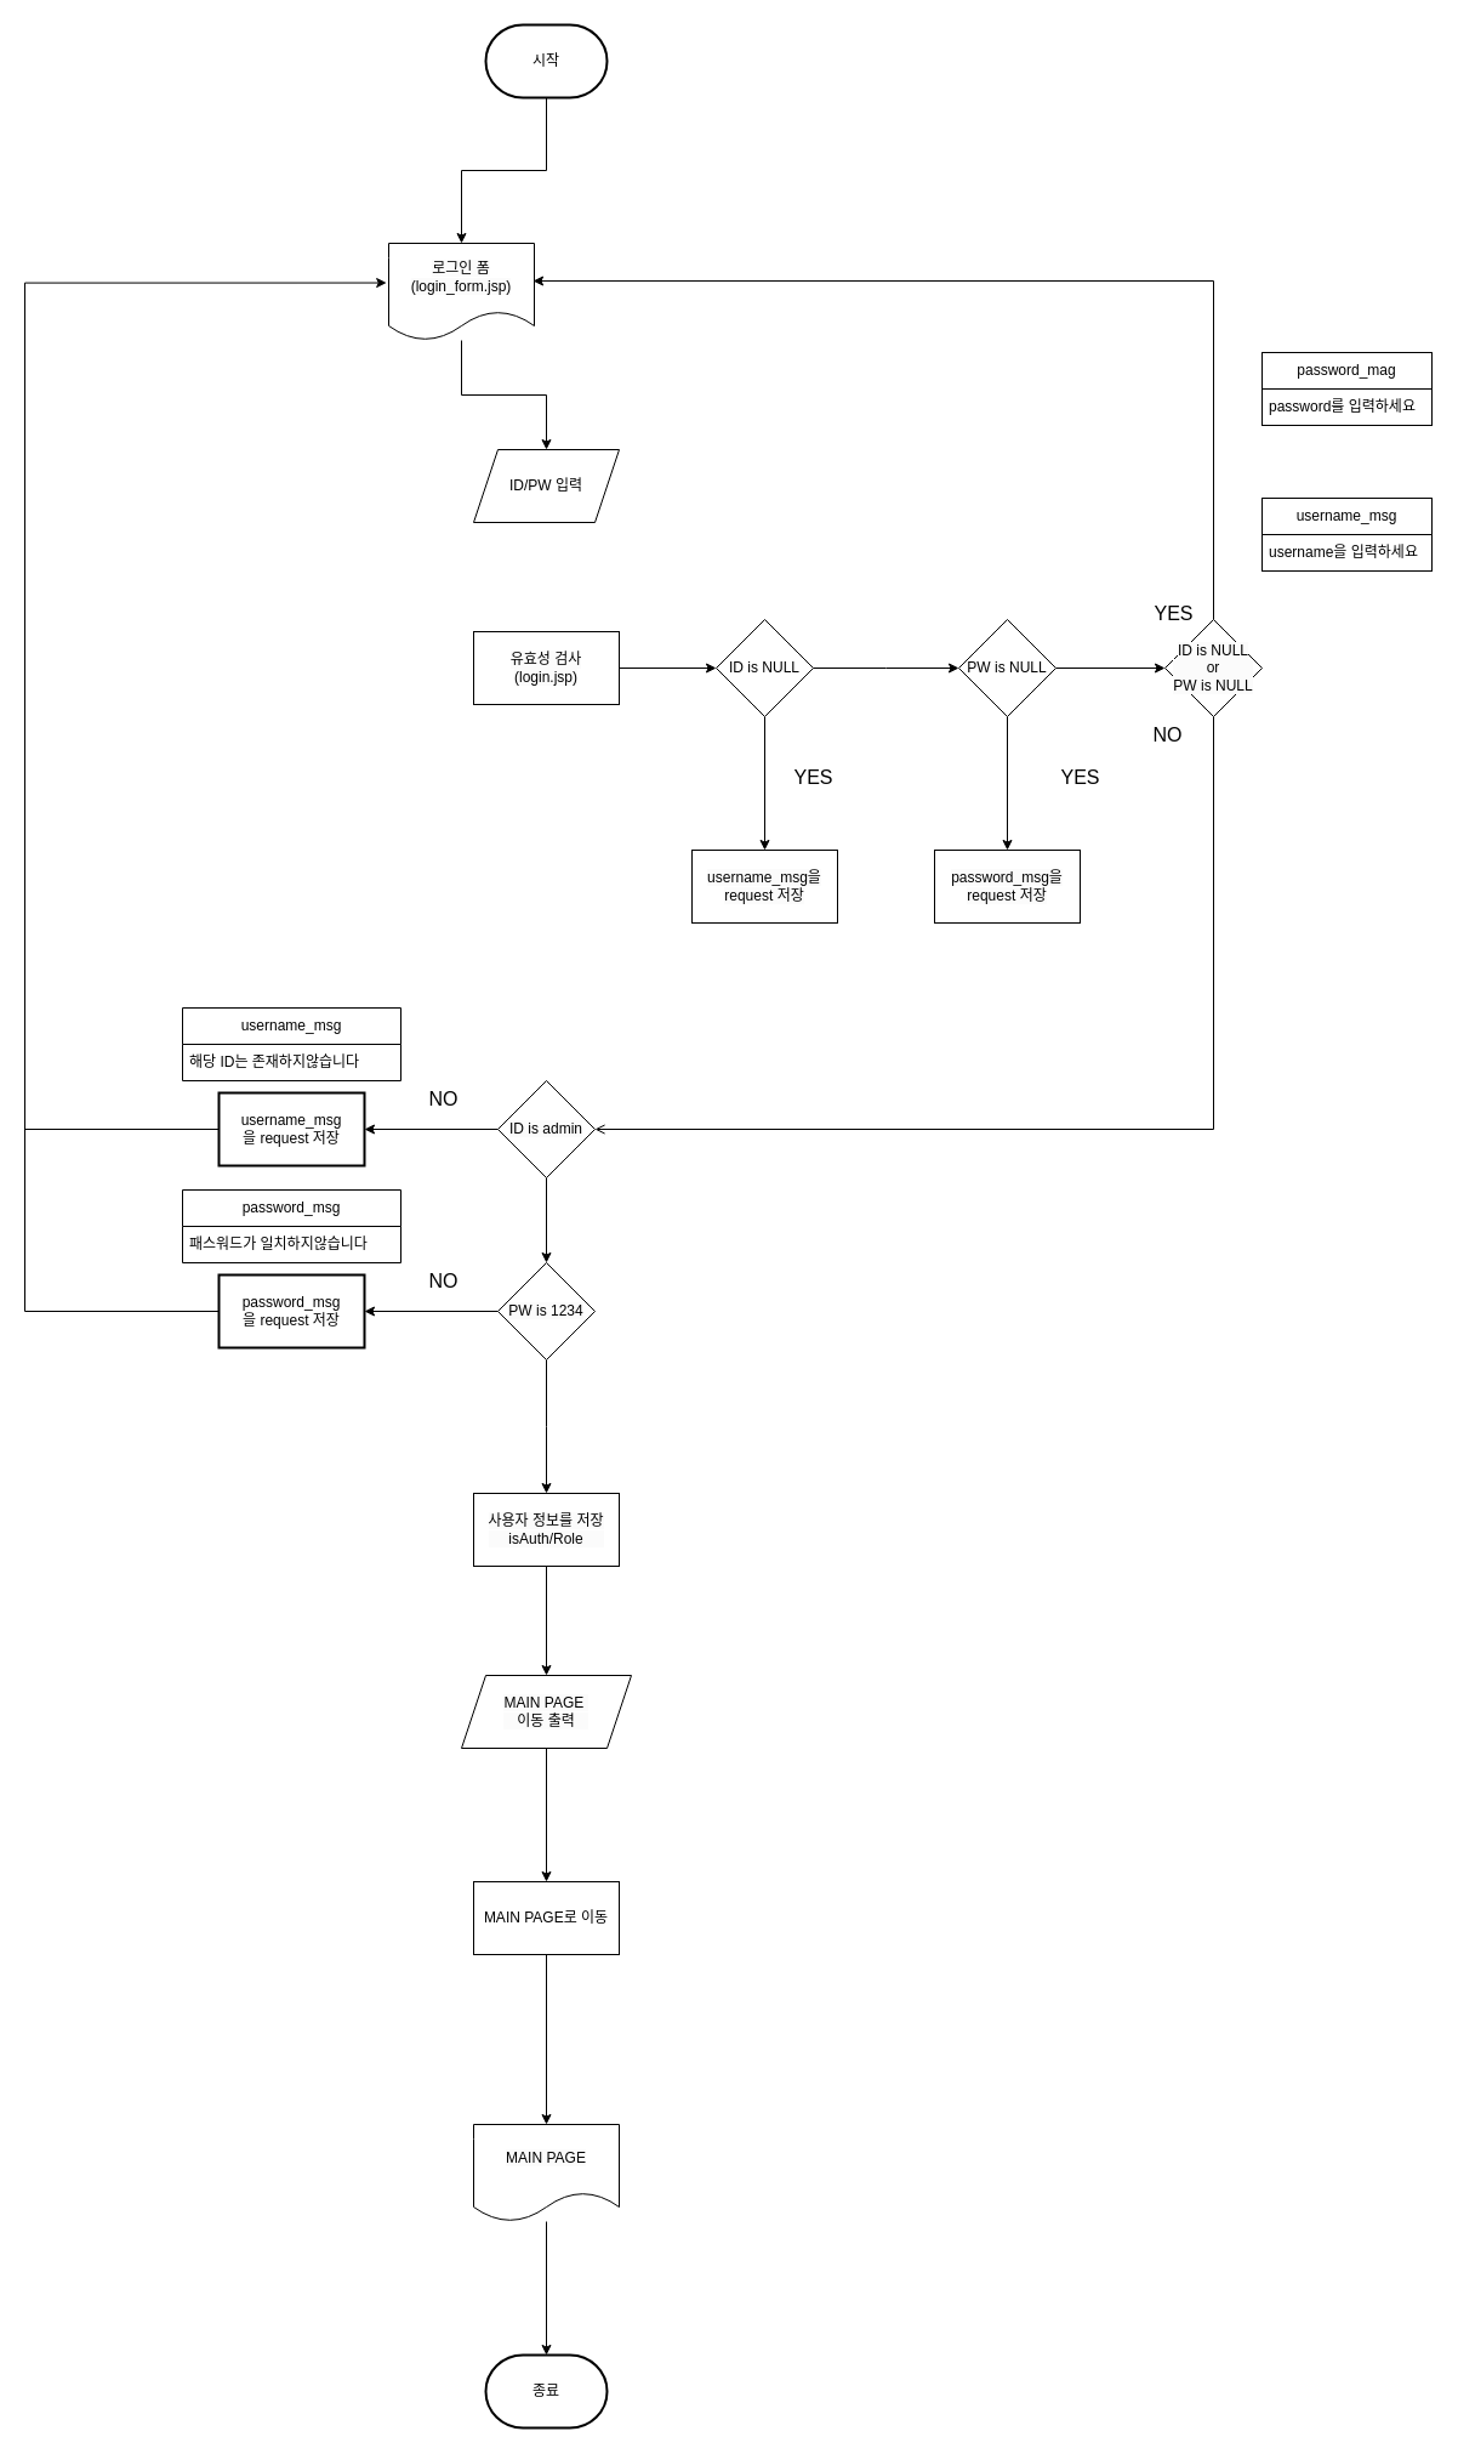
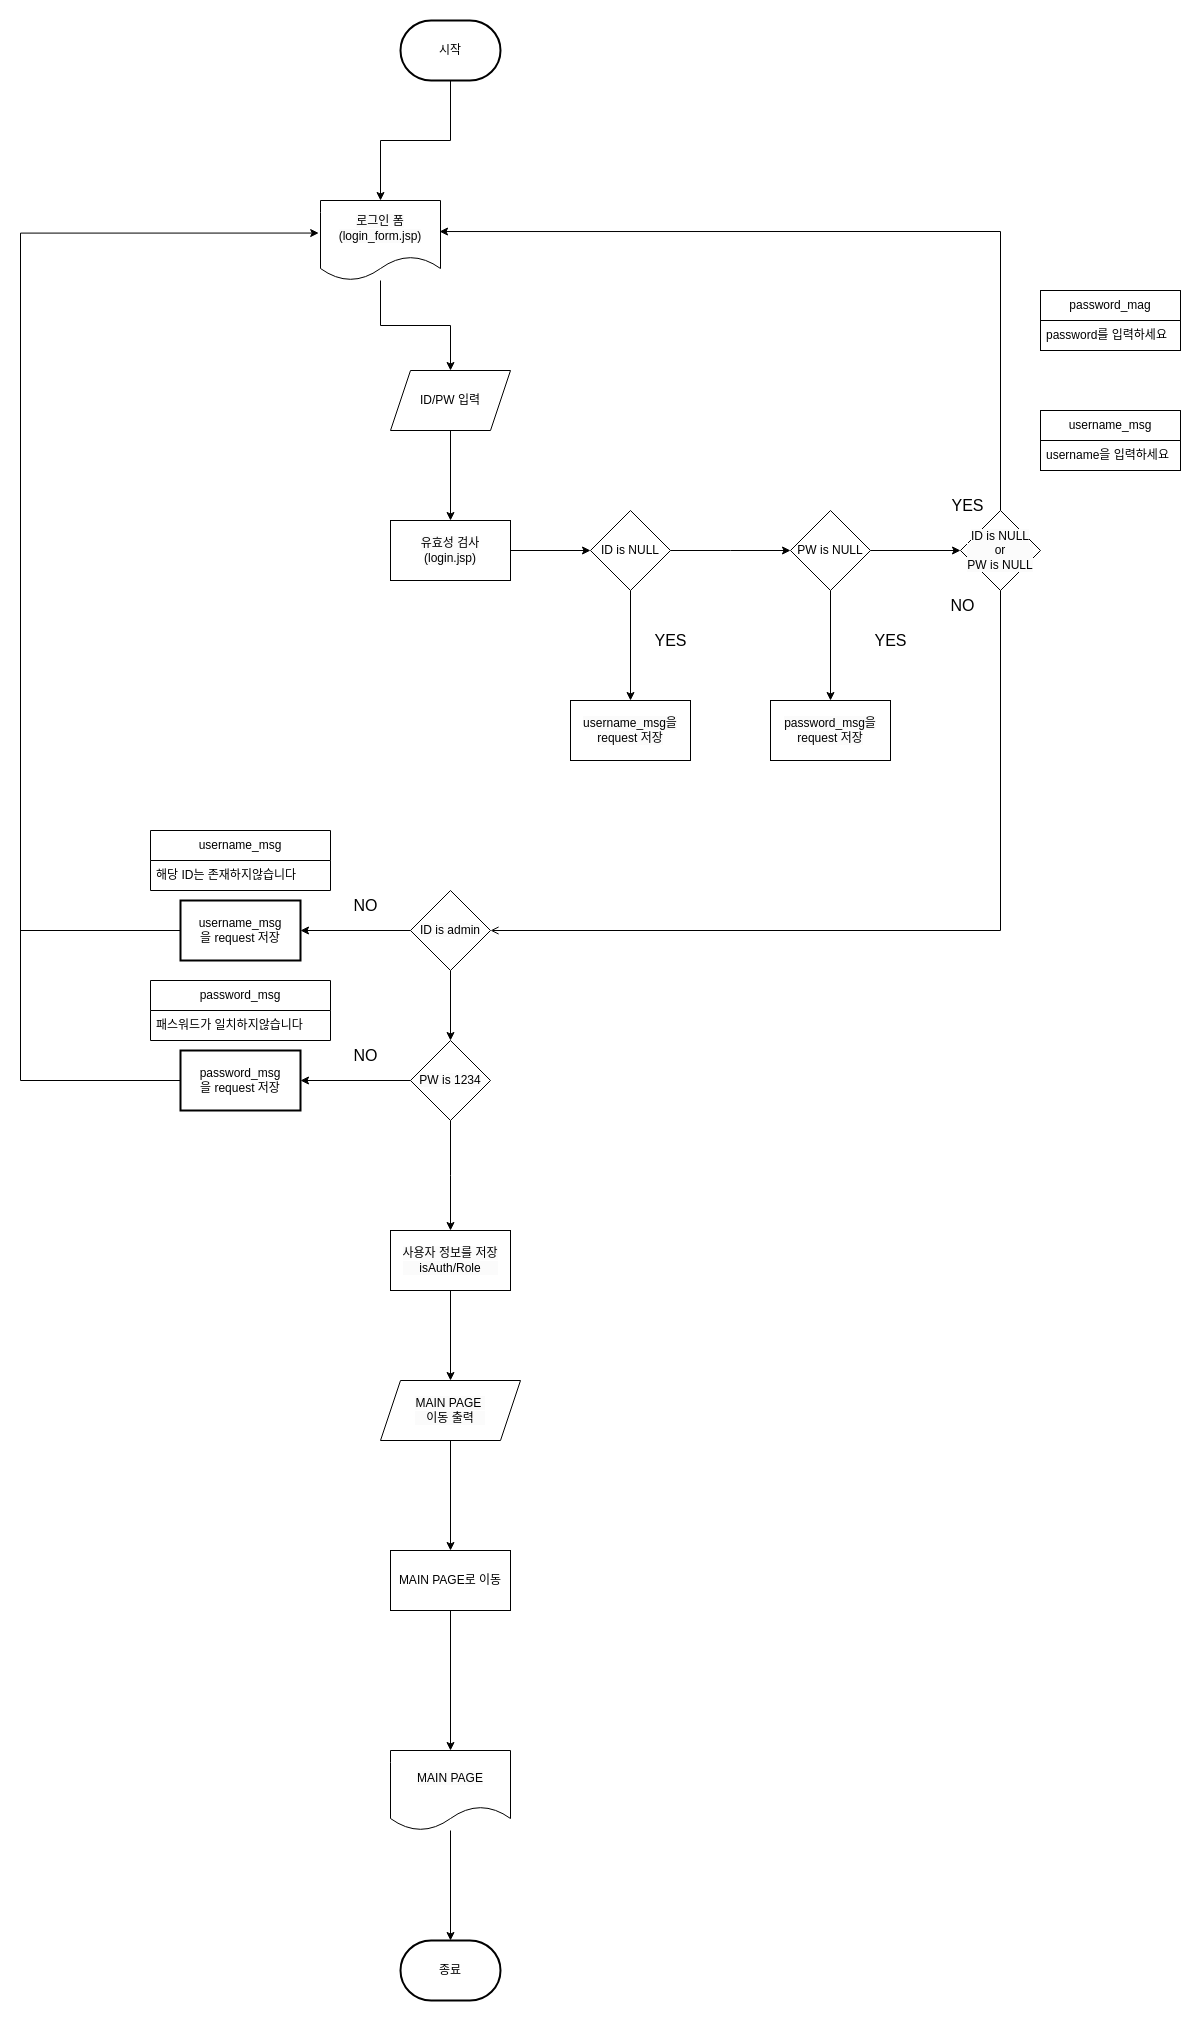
+ <mxCell id="4" value="" style="edgeStyle=orthogonalEdgeStyle;rounded=0;orthogonalLoop=1;jettySize=auto;html=1;" edge="1" parent="1" source="5" target="7"><mxGeometry relative="1" as="geometry" /></mxCell>
